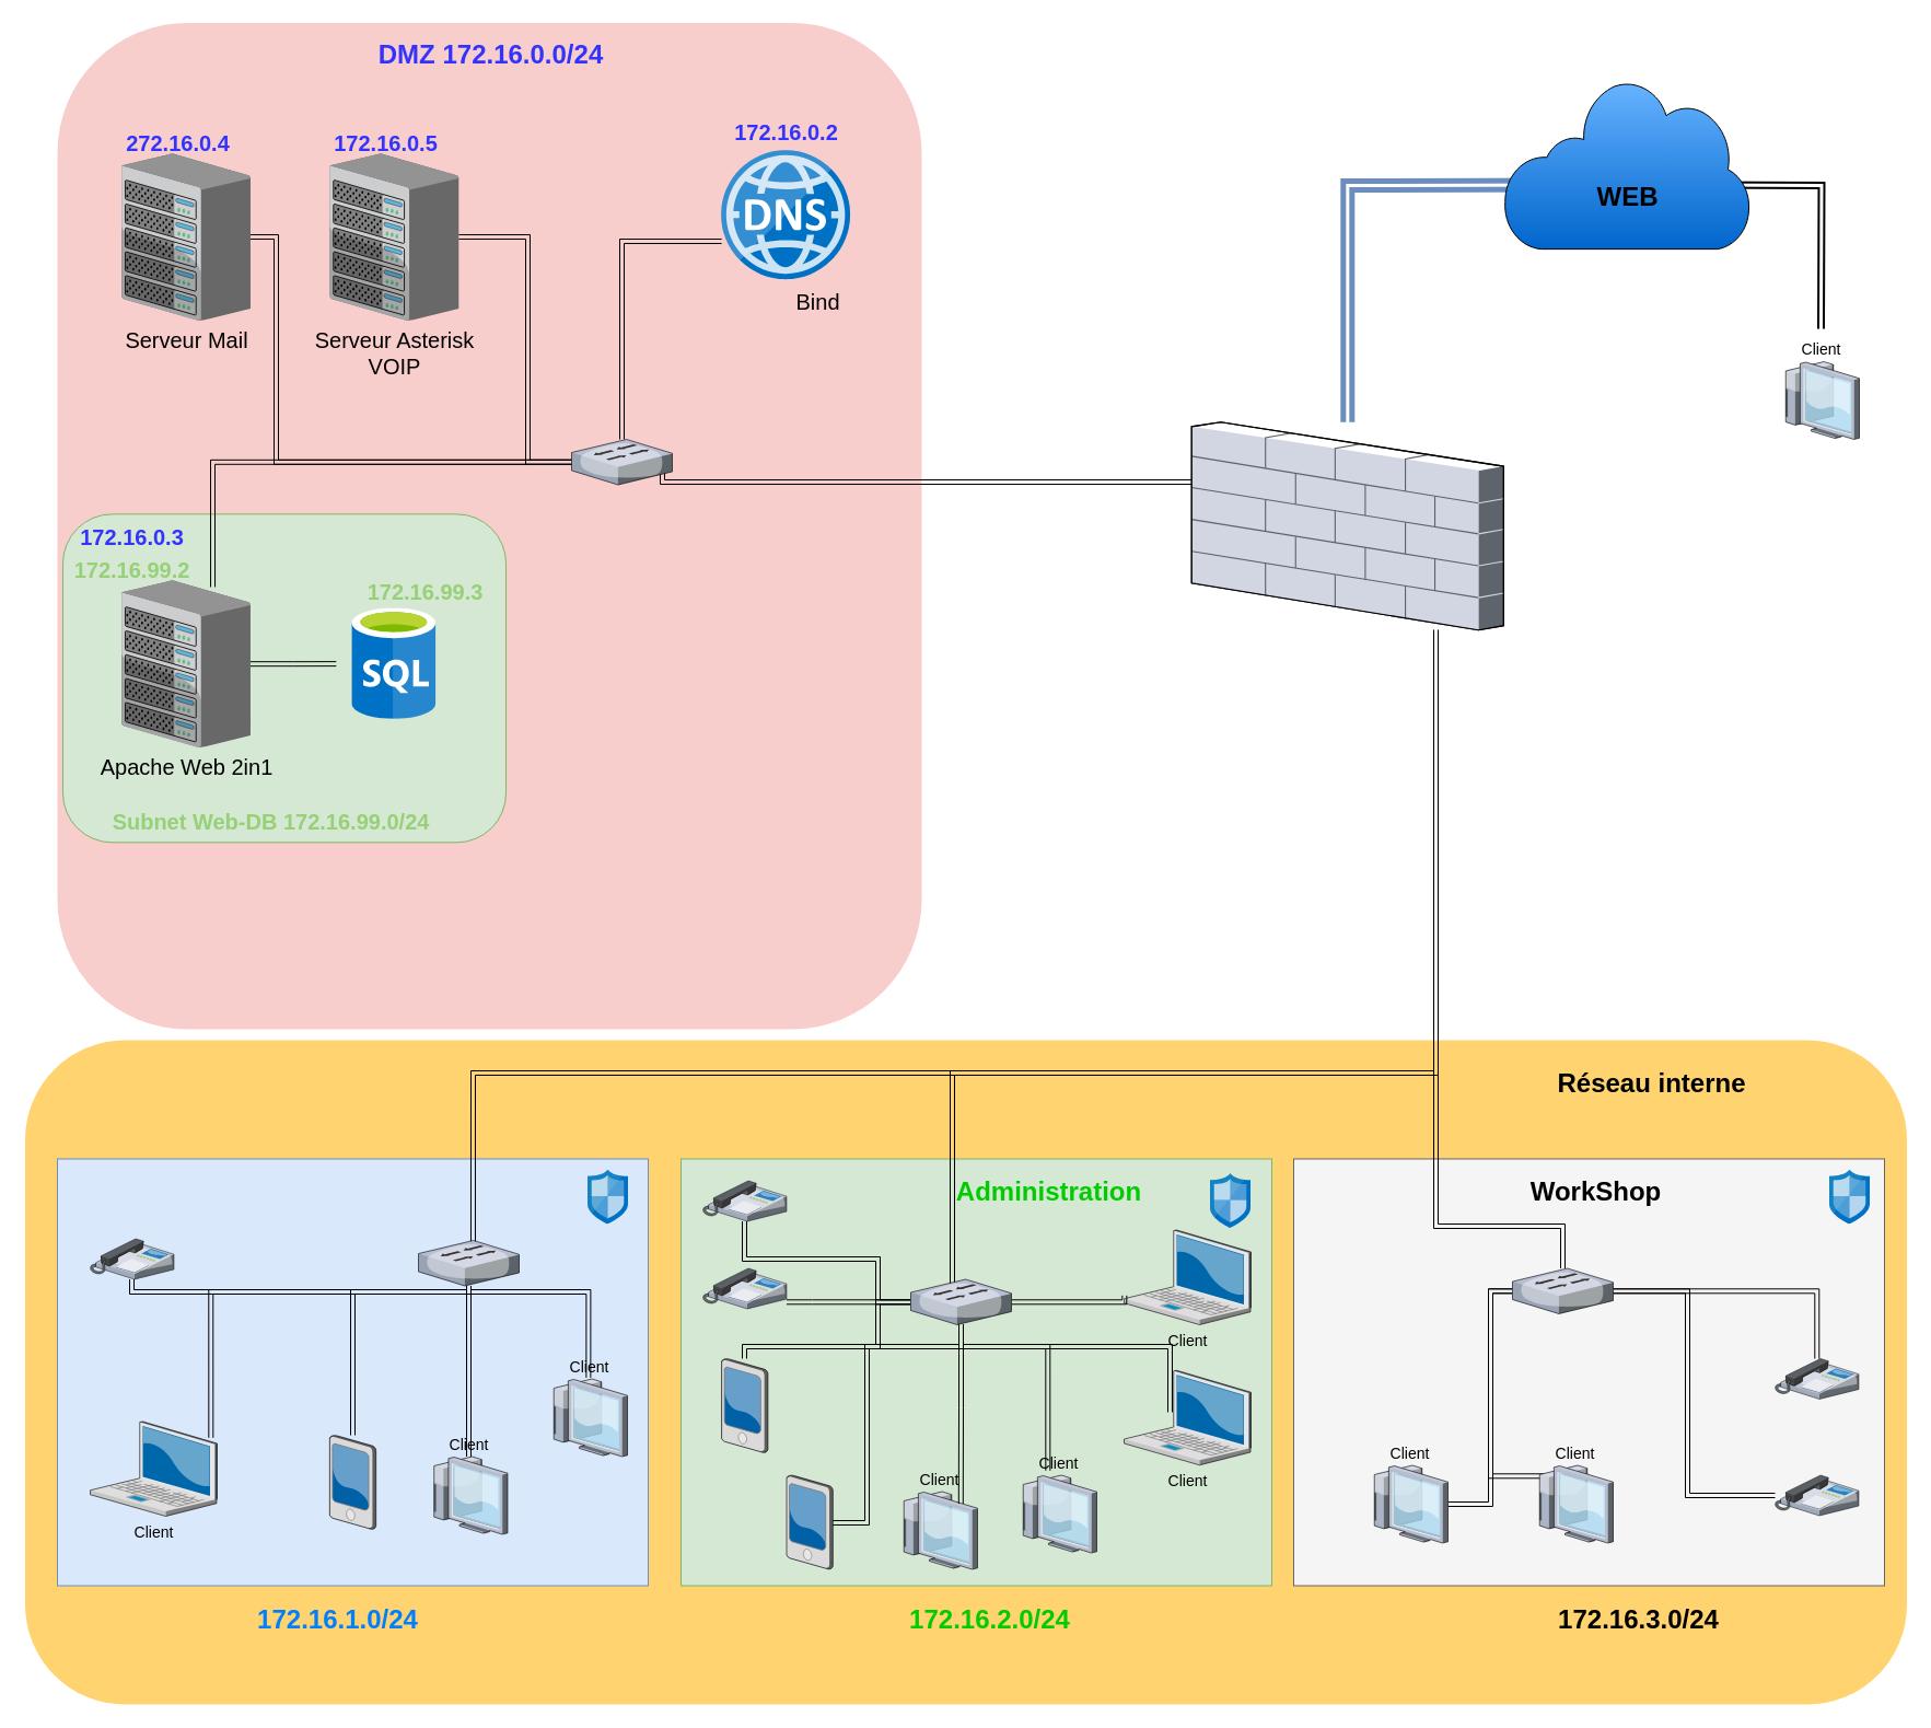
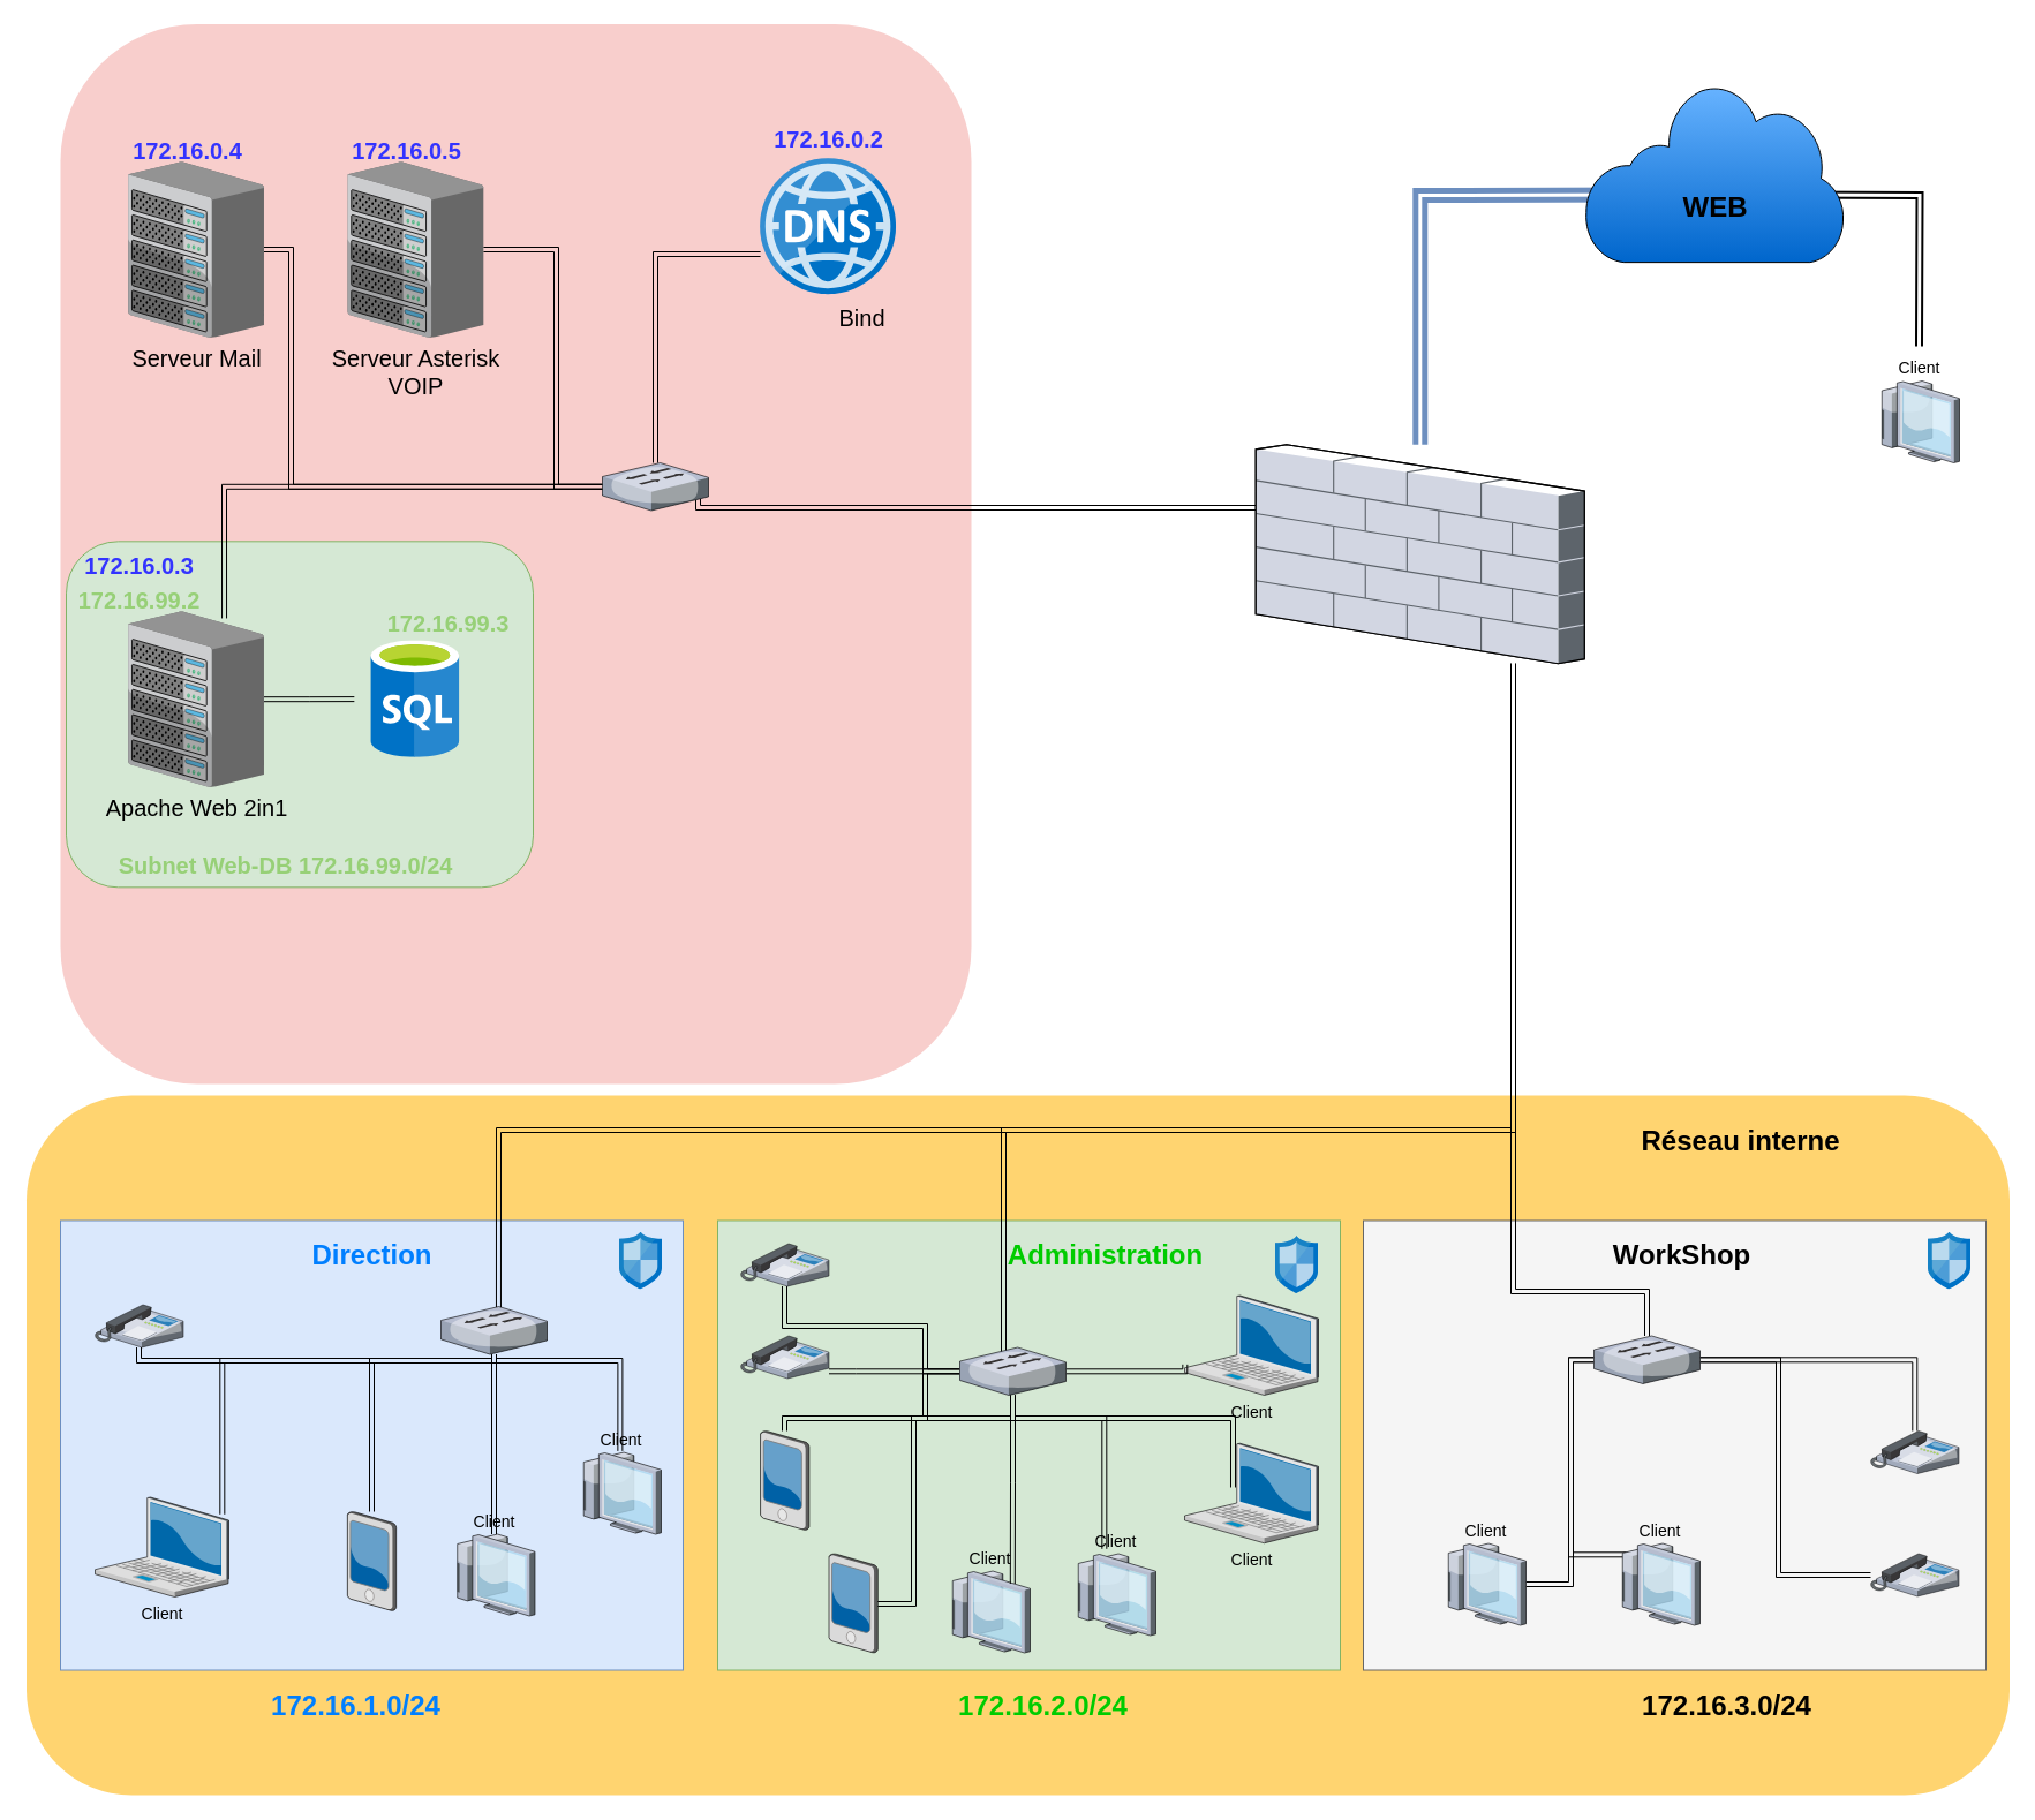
- <mxCell id="56" value="DMZ 172.16.0.0/24" style="text;strokeColor=none;fillColor=none;html=1;fontSize=24;fontStyle=1;verticalAlign=middle;align=center;fontColor=#3333FF;" parent="1" vertex="1"><mxGeometry x="262" y="30" width="371" height="40" as="geometry" /></mxCell>
- <mxCell id="71" value="272.16.0.4" style="text;strokeColor=none;fillColor=none;html=1;fontSize=20;fontStyle=1;verticalAlign=middle;align=center;fontColor=#3333FF;" parent="1" vertex="1"><mxGeometry x="62" y="110" width="200" height="40" as="geometry" /></mxCell>
+ <mxCell id="71" value="172.16.0.4" style="text;strokeColor=none;fillColor=none;html=1;fontSize=20;fontStyle=1;verticalAlign=middle;align=center;fontColor=#3333FF;" parent="1" vertex="1"><mxGeometry x="62" y="110" width="200" height="40" as="geometry" /></mxCell>
+ <mxCell id="52" value="Direction" style="text;strokeColor=none;fillColor=none;html=1;fontSize=24;fontStyle=1;verticalAlign=middle;align=center;fontColor=#007FFF;" parent="1" vertex="1"><mxGeometry x="136.5" y="1068.5" width="371" height="40" as="geometry" /></mxCell>
